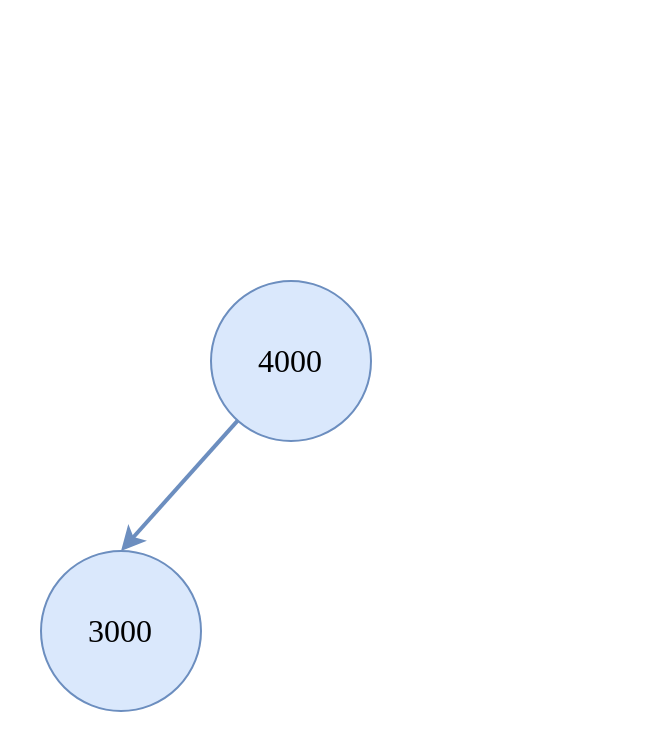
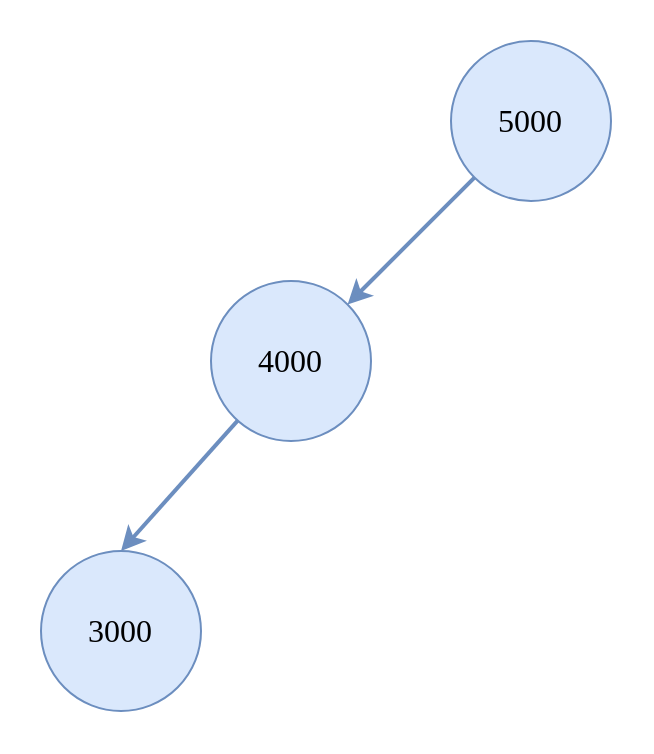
+ <mxCell id="2" value="5000" style="ellipse;whiteSpace=wrap;html=1;aspect=fixed;rounded=1;shadow=0;strokeColor=#6c8ebf;strokeWidth=1;fontFamily=Ubuntu;fontSize=16;fontStyle=0;fillColor=#dae8fc;" vertex="1" parent="1"><mxGeometry x="225" y="20" width="80" height="80" as="geometry" /></mxCell>
+ <mxCell id="4" value="" style="endArrow=classic;html=1;rounded=1;shadow=0;strokeColor=#6c8ebf;strokeWidth=2;fontFamily=Ubuntu;fontSize=14;fontStyle=0;fillColor=#dae8fc;exitX=0;exitY=1;exitDx=0;exitDy=0;" edge="1" parent="1" source="2" target="3"><mxGeometry width="50" height="50" relative="1" as="geometry"><mxPoint x="265" y="230" as="sourcePoint" /><mxPoint x="315" y="180" as="targetPoint" /></mxGeometry></mxCell>
